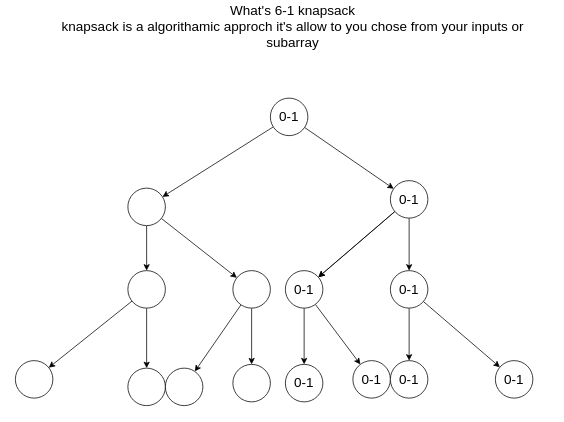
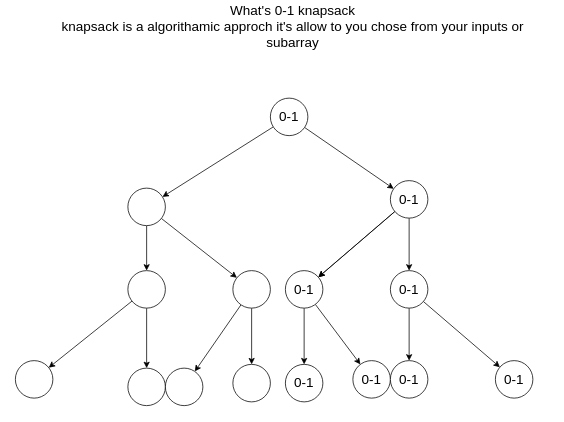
- <mxCell id="2" value="&lt;font style=&quot;font-size: 18px;&quot;&gt;What's 6-1 knapsack&lt;br&gt;knapsack is a algorithamic approch it's allow to you chose from your inputs or subarray&lt;/font&gt;" style="text;html=1;strokeColor=none;fillColor=none;align=center;verticalAlign=middle;whiteSpace=wrap;rounded=0;" vertex="1" parent="1"><mxGeometry x="50" y="20" width="680" height="30" as="geometry" /></mxCell>
+ <mxCell id="2" value="&lt;font style=&quot;font-size: 18px;&quot;&gt;What's 0-1 knapsack&lt;br&gt;knapsack is a algorithamic approch it's allow to you chose from your inputs or subarray&lt;/font&gt;" style="text;html=1;strokeColor=none;fillColor=none;align=center;verticalAlign=middle;whiteSpace=wrap;rounded=0;" vertex="1" parent="1"><mxGeometry x="50" y="20" width="680" height="30" as="geometry" /></mxCell>
